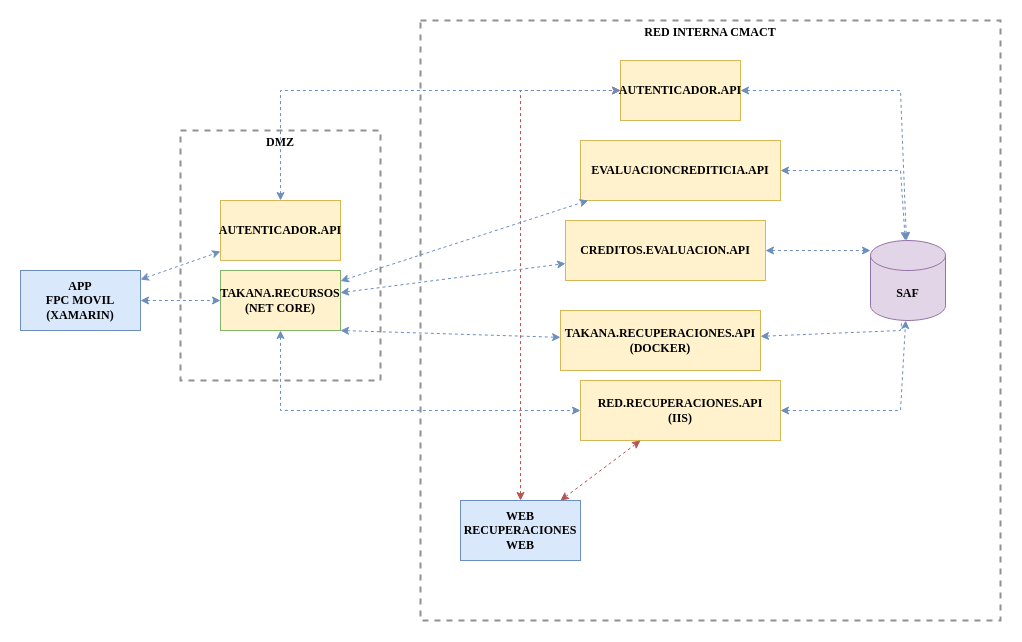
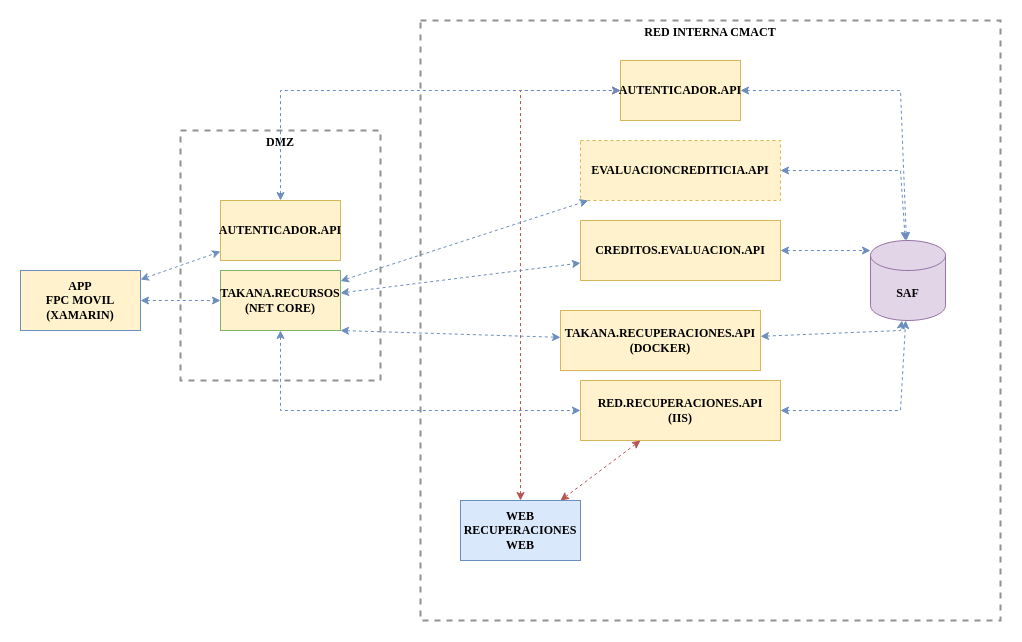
- <mxCell id="4" value="EVALUACIONCREDITICIA.API" style="rounded=0;whiteSpace=wrap;html=1;fontFamily=JetBrains Mono;fontSource=https%3A%2F%2Ffonts.googleapis.com%2Fcss%3Ffamily%3DJetBrains%2BMono;fillColor=#fff2cc;strokeColor=#d6b656;fontStyle=1" vertex="1" parent="2"><mxGeometry x="160" y="120" width="200" height="60" as="geometry" /></mxCell>
+ <mxCell id="4" value="EVALUACIONCREDITICIA.API" style="rounded=0;whiteSpace=wrap;html=1;fontFamily=JetBrains Mono;fontSource=https%3A%2F%2Ffonts.googleapis.com%2Fcss%3Ffamily%3DJetBrains%2BMono;fillColor=#fff2cc;strokeColor=#d6b656;fontStyle=1;dashed=1;" vertex="1" parent="2"><mxGeometry x="160" y="120" width="200" height="60" as="geometry" /></mxCell>
- <mxCell id="5" value="CREDITOS.EVALUACION.API" style="rounded=0;whiteSpace=wrap;html=1;fontFamily=JetBrains Mono;fontSource=https%3A%2F%2Ffonts.googleapis.com%2Fcss%3Ffamily%3DJetBrains%2BMono;fillColor=#fff2cc;strokeColor=#d6b656;fontStyle=1" vertex="1" parent="2"><mxGeometry x="145" y="200" width="200" height="60" as="geometry" /></mxCell>
+ <mxCell id="5" value="CREDITOS.EVALUACION.API" style="rounded=0;whiteSpace=wrap;html=1;fontFamily=JetBrains Mono;fontSource=https%3A%2F%2Ffonts.googleapis.com%2Fcss%3Ffamily%3DJetBrains%2BMono;fillColor=#fff2cc;strokeColor=#d6b656;fontStyle=1" vertex="1" parent="2"><mxGeometry x="160" y="200" width="200" height="60" as="geometry" /></mxCell>
- <mxCell id="17" value="APP&lt;br&gt;FPC MOVIL&lt;br&gt;(XAMARIN)" style="rounded=0;whiteSpace=wrap;html=1;fontFamily=JetBrains Mono;fontSource=https%3A%2F%2Ffonts.googleapis.com%2Fcss%3Ffamily%3DJetBrains%2BMono;fillColor=#dae8fc;strokeColor=#6c8ebf;fontStyle=1" vertex="1" parent="1"><mxGeometry x="20" y="270" width="120" height="60" as="geometry" /></mxCell>
+ <mxCell id="17" value="APP&lt;br&gt;FPC MOVIL&lt;br&gt;(XAMARIN)" style="rounded=0;whiteSpace=wrap;html=1;fontFamily=JetBrains Mono;fontSource=https%3A%2F%2Ffonts.googleapis.com%2Fcss%3Ffamily%3DJetBrains%2BMono;fillColor=#fff2cc;strokeColor=#6c8ebf;fontStyle=1;" vertex="1" parent="1"><mxGeometry x="20" y="270" width="120" height="60" as="geometry" /></mxCell>
- <mxCell id="13" value="" style="endArrow=none;html=1;rounded=0;fontFamily=JetBrains Mono;fontSource=https%3A%2F%2Ffonts.googleapis.com%2Fcss%3Ffamily%3DJetBrains%2BMono;dashed=1;startArrow=classic;startFill=1;fillColor=#dae8fc;strokeColor=#6c8ebf;" edge="1" parent="2" source="6" target="9"><mxGeometry width="50" height="50" relative="1" as="geometry"><mxPoint x="370" y="225.185" as="sourcePoint" /><mxPoint x="510" y="204.444" as="targetPoint" /><Array as="points"><mxPoint x="480" y="310" /></Array></mxGeometry></mxCell>
+ <mxCell id="13" value="" style="endArrow=classic;html=1;rounded=0;fontFamily=JetBrains Mono;fontSource=https%3A%2F%2Ffonts.googleapis.com%2Fcss%3Ffamily%3DJetBrains%2BMono;dashed=1;startArrow=classic;startFill=1;fillColor=#dae8fc;strokeColor=#6c8ebf;" edge="1" parent="2" source="6" target="9"><mxGeometry width="50" height="50" relative="1" as="geometry"><mxPoint x="370" y="225.185" as="sourcePoint" /><mxPoint x="510" y="204.444" as="targetPoint" /><Array as="points"><mxPoint x="480" y="310" /></Array></mxGeometry></mxCell>
